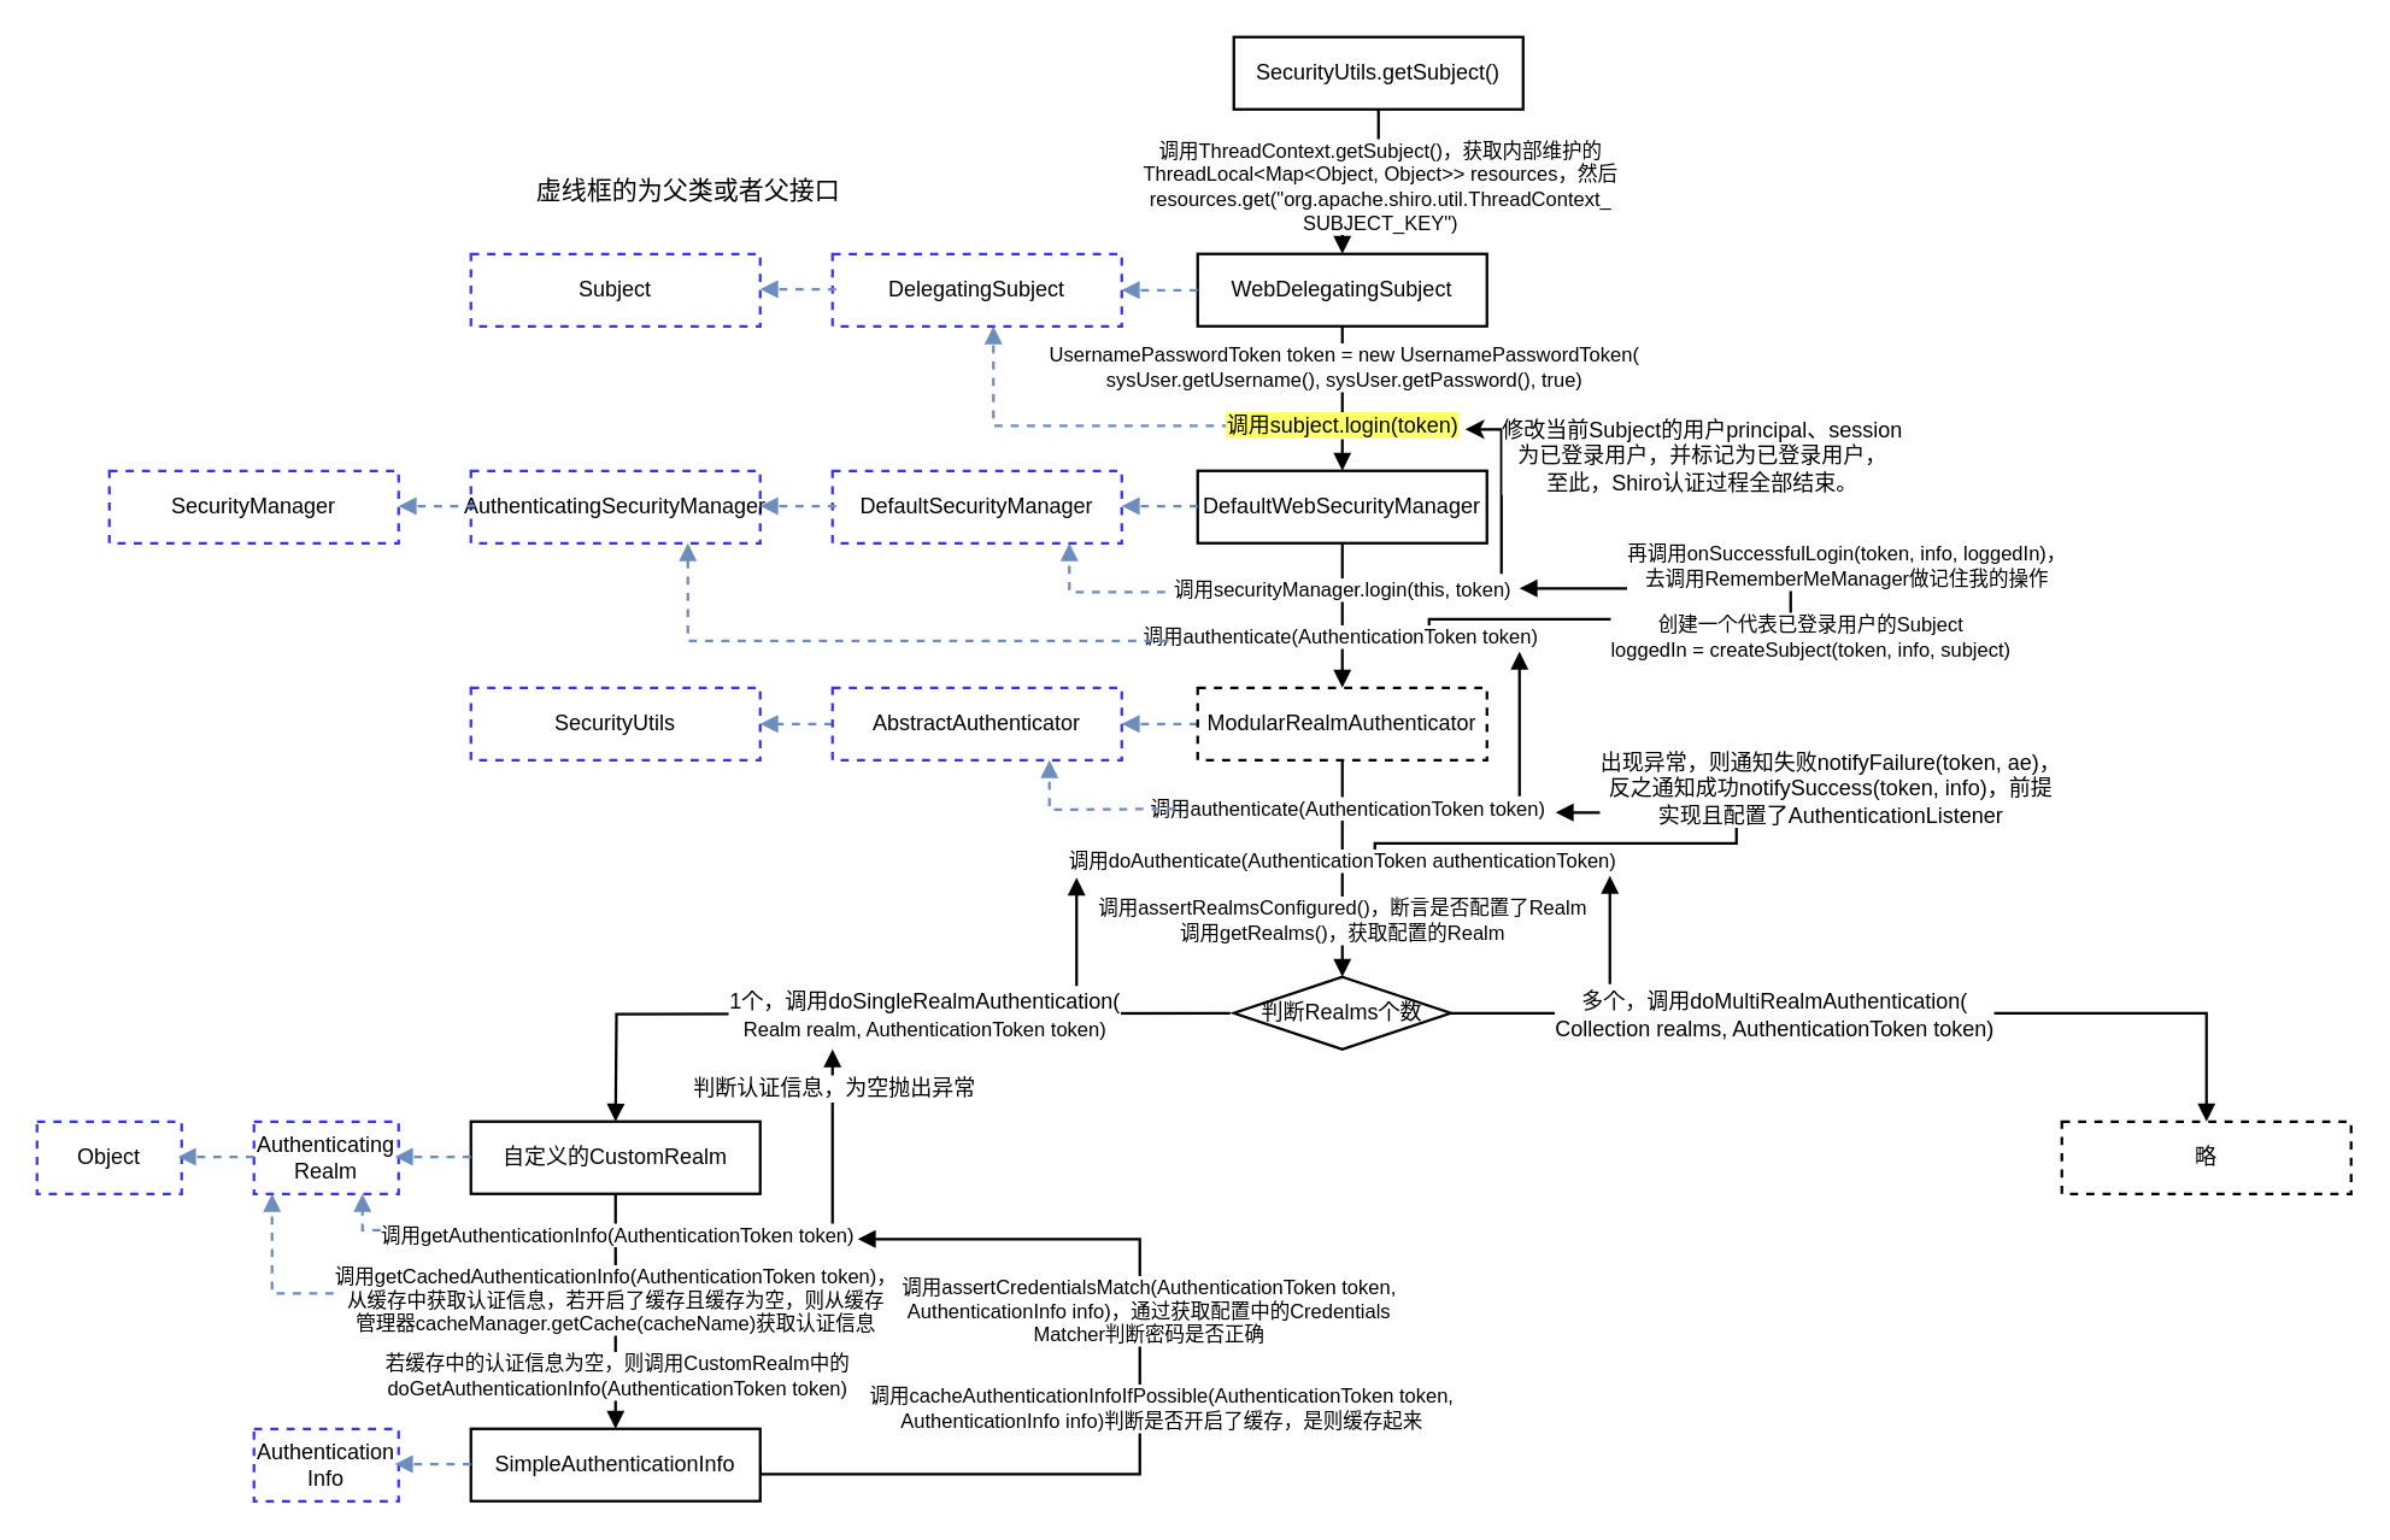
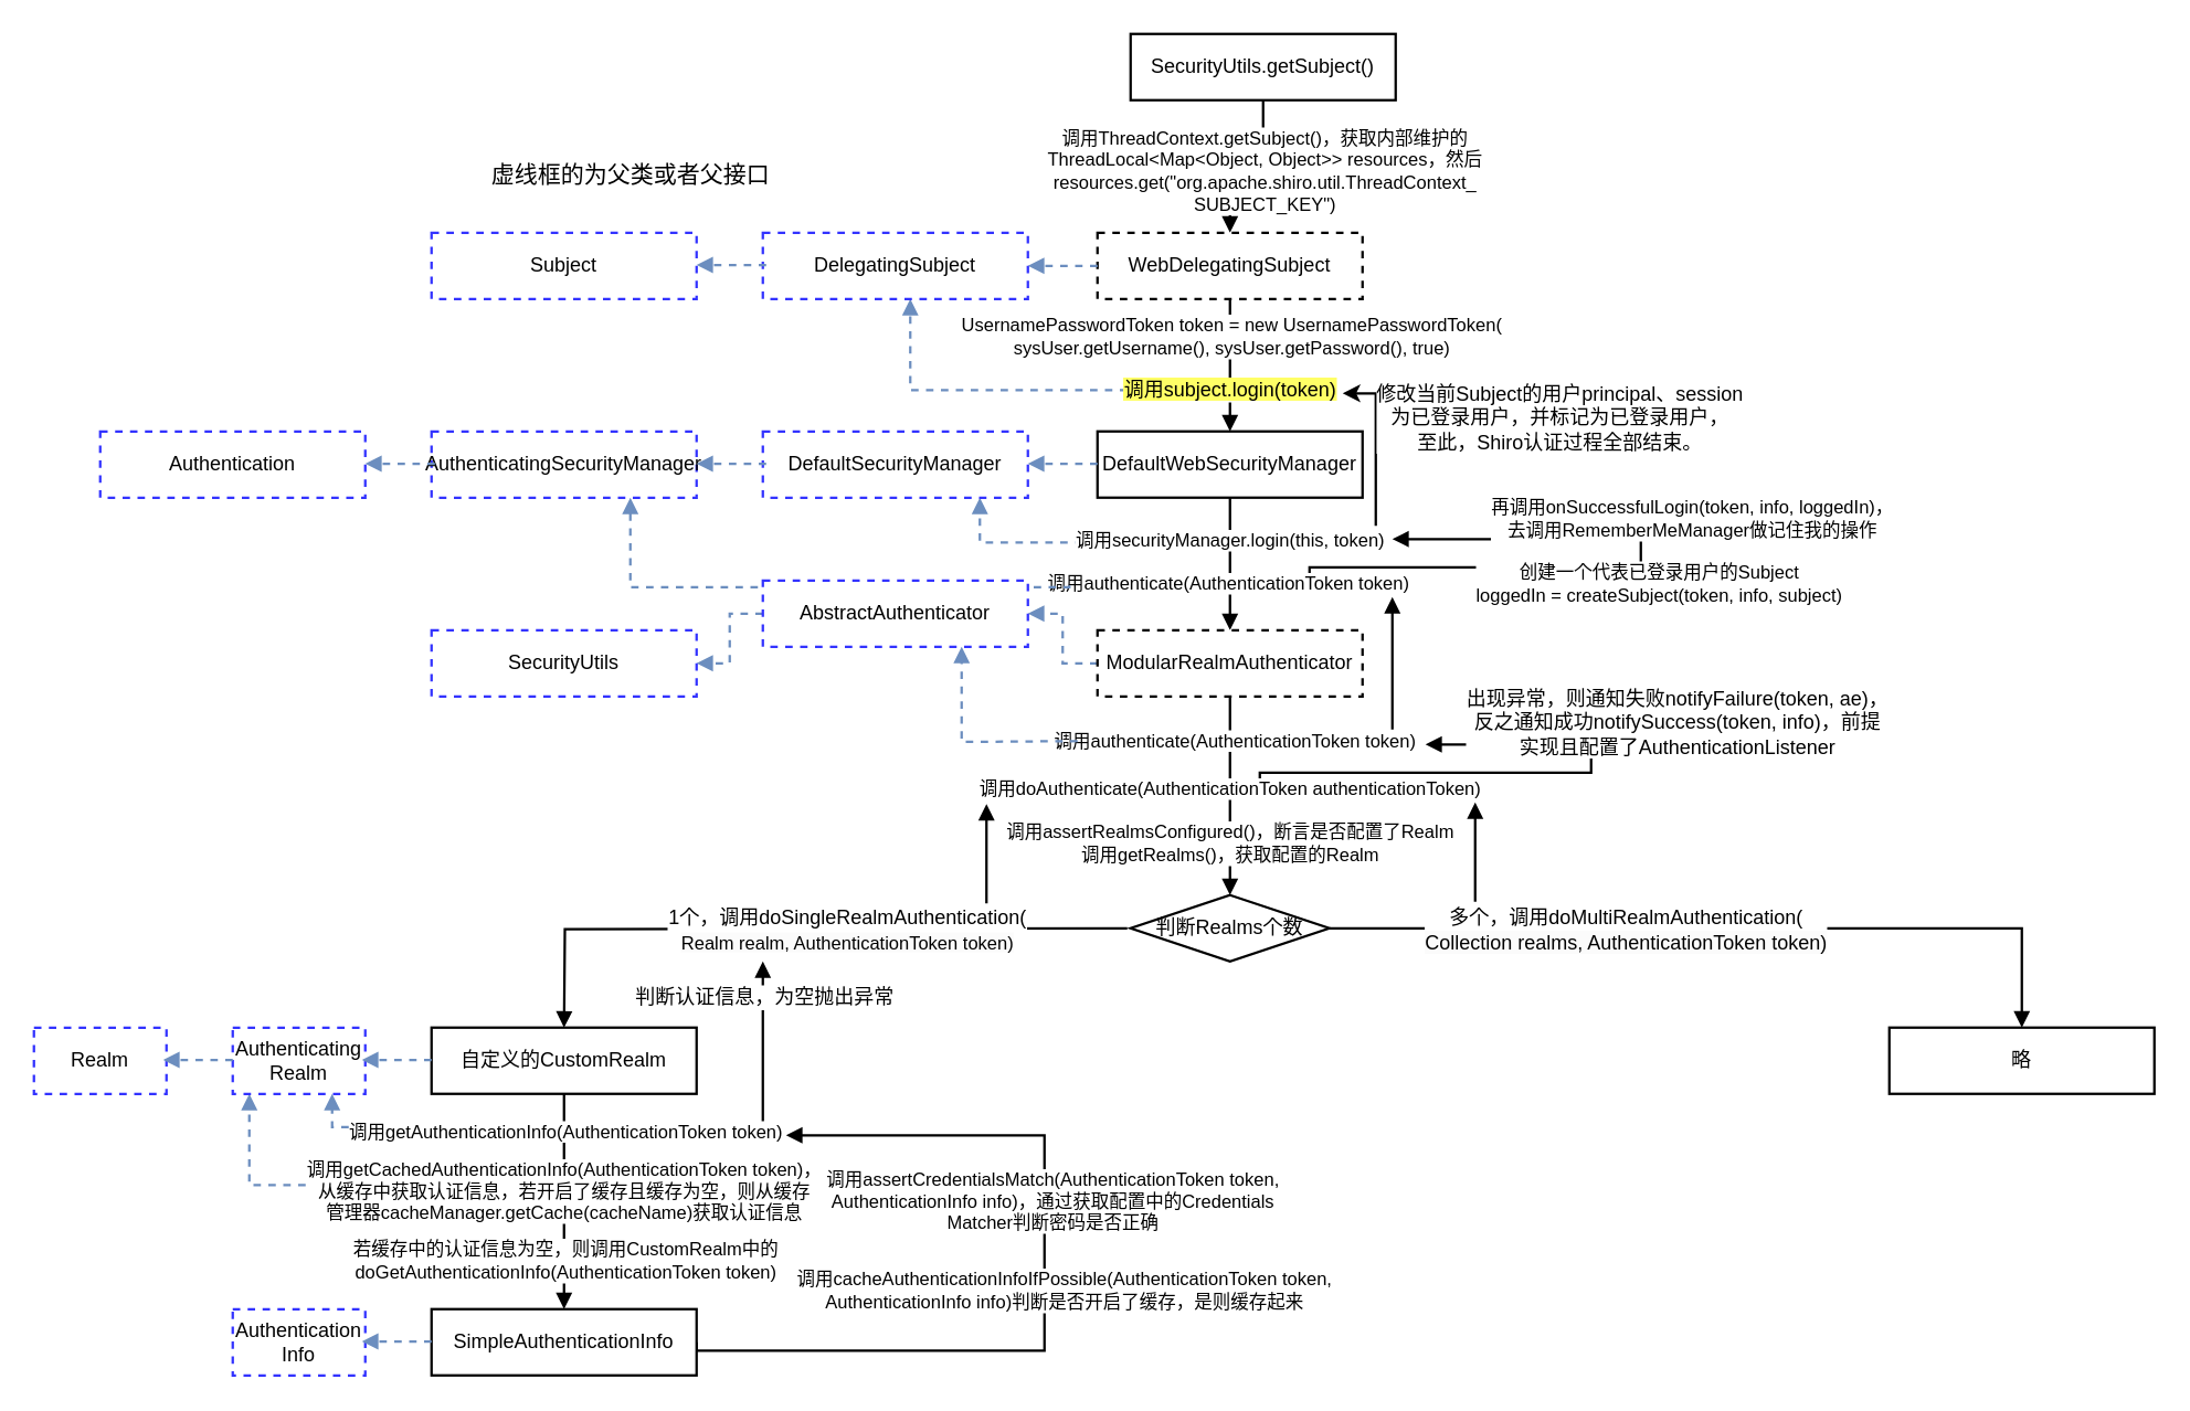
- <mxCell id="19" value="WebDelegatingSubject" style="rounded=0;whiteSpace=wrap;html=1;strokeColor=default;strokeWidth=1.5;align=center;verticalAlign=middle;fillColor=default;" vertex="1" parent="1"><mxGeometry x="662" y="140" width="160" height="40" as="geometry" /></mxCell>
+ <mxCell id="19" value="WebDelegatingSubject" style="rounded=0;whiteSpace=wrap;html=1;strokeColor=default;strokeWidth=1.5;align=center;verticalAlign=middle;fillColor=default;dashed=1;" vertex="1" parent="1"><mxGeometry x="662" y="140" width="160" height="40" as="geometry" /></mxCell>
- <mxCell id="39" value="SecurityManager" style="rounded=0;whiteSpace=wrap;html=1;strokeColor=#3333FF;strokeWidth=1.5;align=center;verticalAlign=middle;fillColor=default;dashed=1;" vertex="1" parent="1"><mxGeometry x="60" y="260" width="160" height="40" as="geometry" /></mxCell>
+ <mxCell id="39" value="Authentication" style="rounded=0;whiteSpace=wrap;html=1;strokeColor=#3333FF;strokeWidth=1.5;align=center;verticalAlign=middle;fillColor=default;dashed=1;" vertex="1" parent="1"><mxGeometry x="60" y="260" width="160" height="40" as="geometry" /></mxCell>
- <mxCell id="43" value="AbstractAuthenticator" style="rounded=0;whiteSpace=wrap;html=1;strokeColor=#3333FF;strokeWidth=1.5;align=center;verticalAlign=middle;fillColor=default;dashed=1;" vertex="1" parent="1"><mxGeometry x="460" y="380" width="160" height="40" as="geometry" /></mxCell>
+ <mxCell id="43" value="AbstractAuthenticator" style="rounded=0;whiteSpace=wrap;html=1;strokeColor=#3333FF;strokeWidth=1.5;align=center;verticalAlign=middle;fillColor=default;dashed=1;" vertex="1" parent="1"><mxGeometry x="460" y="350" width="160" height="40" as="geometry" /></mxCell>
- <mxCell id="56" value="Object" style="rounded=0;whiteSpace=wrap;html=1;strokeColor=#3333FF;strokeWidth=1.5;align=center;verticalAlign=middle;fillColor=default;dashed=1;" vertex="1" parent="1"><mxGeometry x="20" y="620" width="80" height="40" as="geometry" /></mxCell>
+ <mxCell id="56" value="Realm" style="rounded=0;whiteSpace=wrap;html=1;strokeColor=#3333FF;strokeWidth=1.5;align=center;verticalAlign=middle;fillColor=default;dashed=1;" vertex="1" parent="1"><mxGeometry x="20" y="620" width="80" height="40" as="geometry" /></mxCell>
- <mxCell id="65" value="略" style="rounded=0;whiteSpace=wrap;html=1;strokeColor=default;strokeWidth=1.5;align=center;verticalAlign=middle;fillColor=default;dashed=1;" vertex="1" parent="1"><mxGeometry x="1140" y="620" width="160" height="40" as="geometry" /></mxCell>
+ <mxCell id="65" value="略" style="rounded=0;whiteSpace=wrap;html=1;strokeColor=default;strokeWidth=1.5;align=center;verticalAlign=middle;fillColor=default;" vertex="1" parent="1"><mxGeometry x="1140" y="620" width="160" height="40" as="geometry" /></mxCell>
